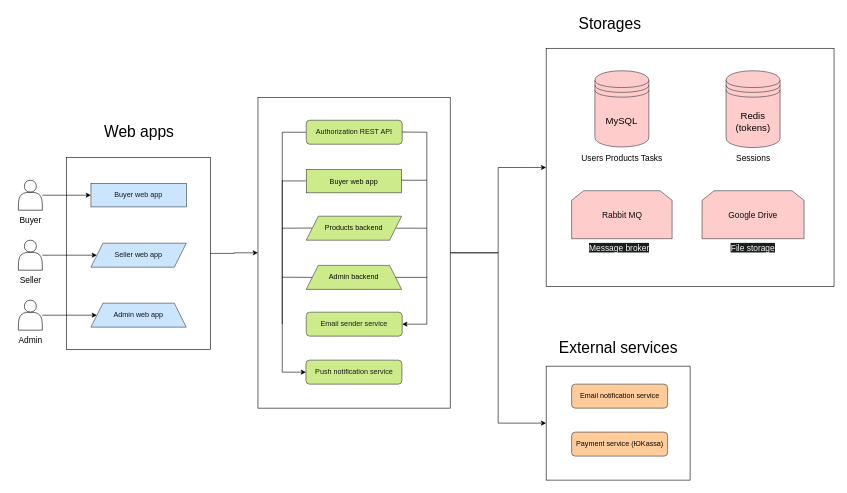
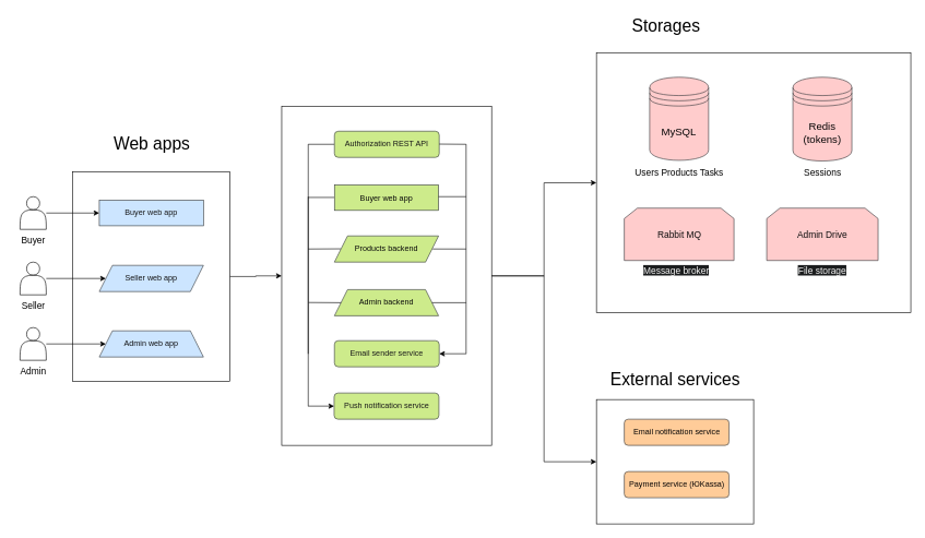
- <mxCell id="45" value="Google Drive" style="shape=loopLimit;whiteSpace=wrap;html=1;fontSize=14;fillColor=#ffcccc;strokeColor=#36393d;fontColor=#0D0D0D;" parent="1" vertex="1"><mxGeometry x="1170" y="317.5" width="170" height="80" as="geometry" /></mxCell>
+ <mxCell id="45" value="Admin Drive" style="shape=loopLimit;whiteSpace=wrap;html=1;fontSize=14;fillColor=#ffcccc;strokeColor=#36393d;fontColor=#0D0D0D;" parent="1" vertex="1"><mxGeometry x="1170" y="317.5" width="170" height="80" as="geometry" /></mxCell>
